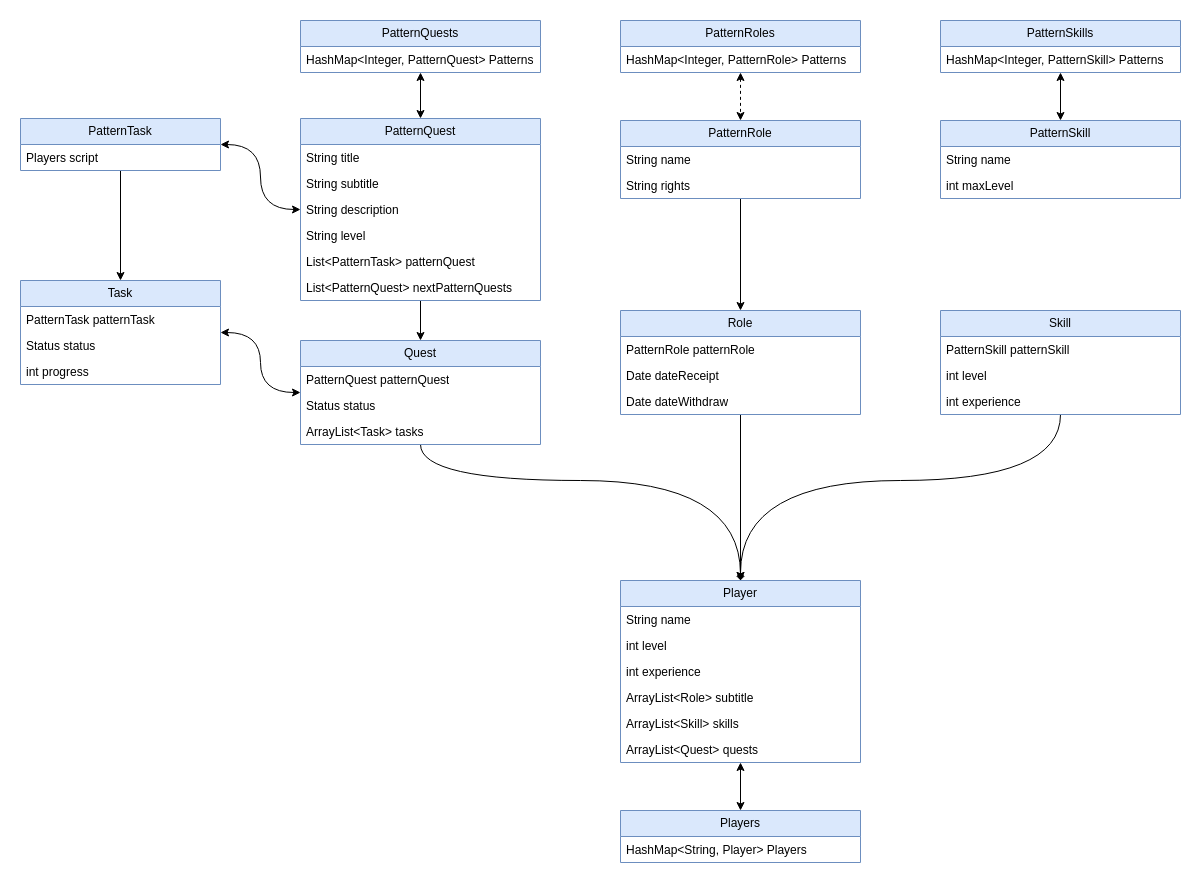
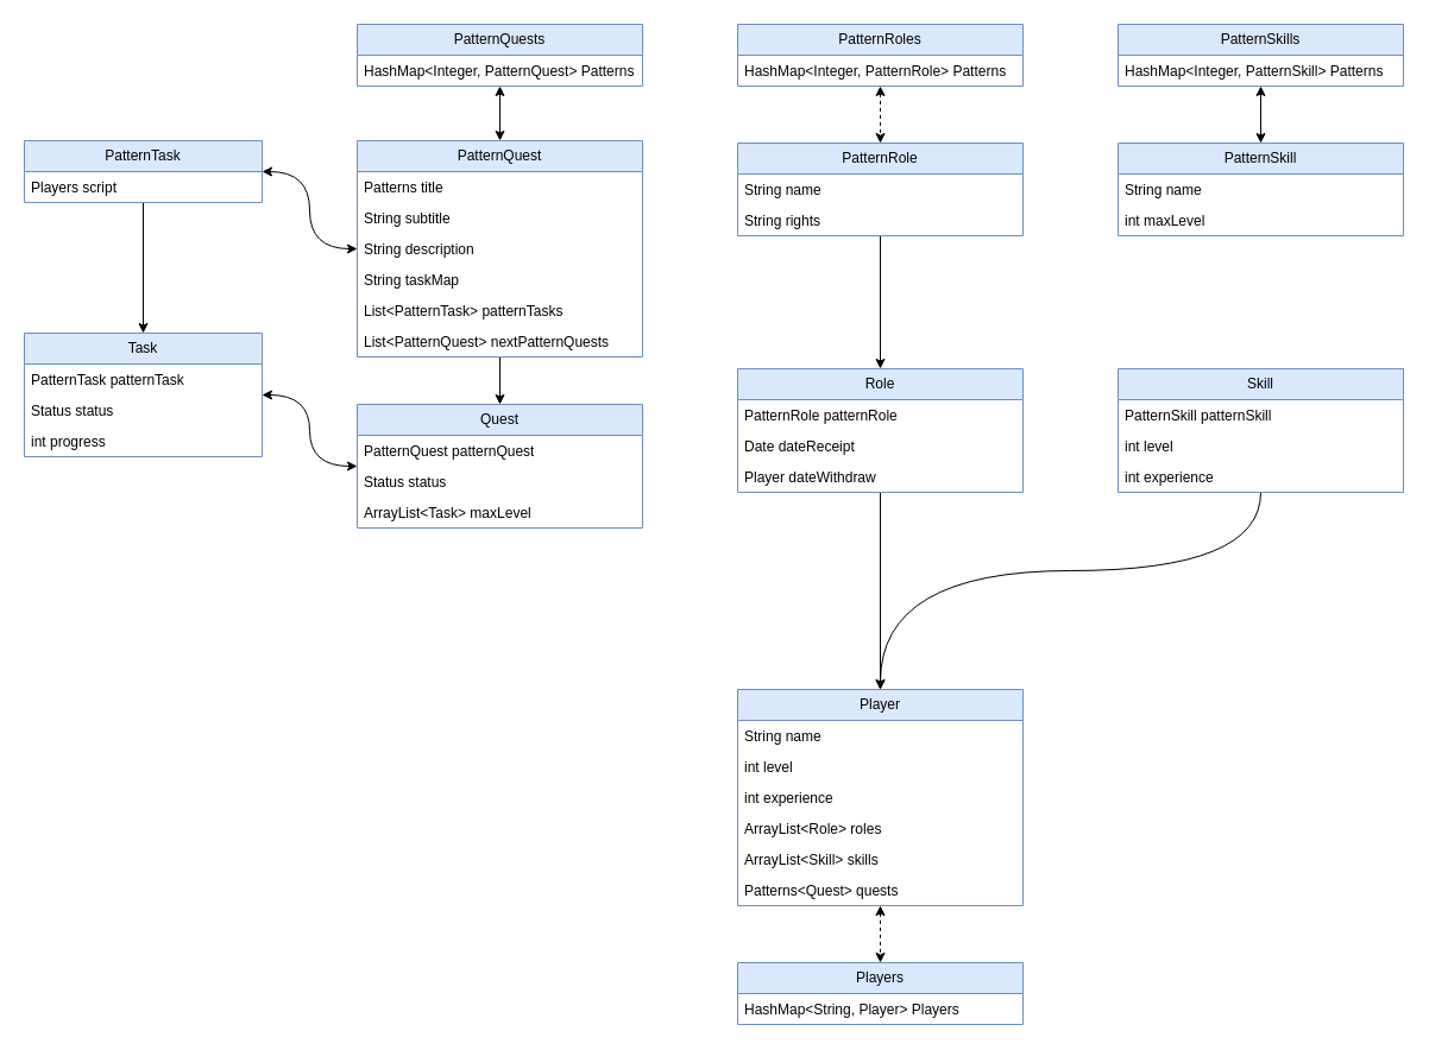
- <mxCell id="40" value="String title" style="text;strokeColor=none;fillColor=none;align=left;verticalAlign=top;spacingLeft=4;spacingRight=4;overflow=hidden;rotatable=0;points=[[0,0.5],[1,0.5]];portConstraint=eastwest;whiteSpace=wrap;html=1;" parent="39" vertex="1"><mxGeometry y="26" width="240" height="26" as="geometry" /></mxCell>
+ <mxCell id="40" value="Patterns title" style="text;strokeColor=none;fillColor=none;align=left;verticalAlign=top;spacingLeft=4;spacingRight=4;overflow=hidden;rotatable=0;points=[[0,0.5],[1,0.5]];portConstraint=eastwest;whiteSpace=wrap;html=1;" parent="39" vertex="1"><mxGeometry y="26" width="240" height="26" as="geometry" /></mxCell>
- <mxCell id="43" value="String level" style="text;strokeColor=none;fillColor=none;align=left;verticalAlign=top;spacingLeft=4;spacingRight=4;overflow=hidden;rotatable=0;points=[[0,0.5],[1,0.5]];portConstraint=eastwest;whiteSpace=wrap;html=1;" parent="39" vertex="1"><mxGeometry y="104" width="240" height="26" as="geometry" /></mxCell>
+ <mxCell id="43" value="String taskMap" style="text;strokeColor=none;fillColor=none;align=left;verticalAlign=top;spacingLeft=4;spacingRight=4;overflow=hidden;rotatable=0;points=[[0,0.5],[1,0.5]];portConstraint=eastwest;whiteSpace=wrap;html=1;" parent="39" vertex="1"><mxGeometry y="104" width="240" height="26" as="geometry" /></mxCell>
- <mxCell id="44" value="List&amp;lt;PatternTask&amp;gt; patternQuest" style="text;strokeColor=none;fillColor=none;align=left;verticalAlign=top;spacingLeft=4;spacingRight=4;overflow=hidden;rotatable=0;points=[[0,0.5],[1,0.5]];portConstraint=eastwest;whiteSpace=wrap;html=1;" parent="39" vertex="1"><mxGeometry y="130" width="240" height="26" as="geometry" /></mxCell>
+ <mxCell id="44" value="List&amp;lt;PatternTask&amp;gt; patternTasks" style="text;strokeColor=none;fillColor=none;align=left;verticalAlign=top;spacingLeft=4;spacingRight=4;overflow=hidden;rotatable=0;points=[[0,0.5],[1,0.5]];portConstraint=eastwest;whiteSpace=wrap;html=1;" parent="39" vertex="1"><mxGeometry y="130" width="240" height="26" as="geometry" /></mxCell>
- <mxCell id="14" value="Date&amp;nbsp;dateWithdraw" style="text;strokeColor=none;fillColor=none;align=left;verticalAlign=top;spacingLeft=4;spacingRight=4;overflow=hidden;rotatable=0;points=[[0,0.5],[1,0.5]];portConstraint=eastwest;whiteSpace=wrap;html=1;" parent="11" vertex="1"><mxGeometry y="78" width="240" height="26" as="geometry" /></mxCell>
+ <mxCell id="14" value="Player&amp;nbsp;dateWithdraw" style="text;strokeColor=none;fillColor=none;align=left;verticalAlign=top;spacingLeft=4;spacingRight=4;overflow=hidden;rotatable=0;points=[[0,0.5],[1,0.5]];portConstraint=eastwest;whiteSpace=wrap;html=1;" parent="11" vertex="1"><mxGeometry y="78" width="240" height="26" as="geometry" /></mxCell>
- <mxCell id="19" value="ArrayList&amp;lt;Task&amp;gt; tasks" style="text;strokeColor=none;fillColor=none;align=left;verticalAlign=top;spacingLeft=4;spacingRight=4;overflow=hidden;rotatable=0;points=[[0,0.5],[1,0.5]];portConstraint=eastwest;whiteSpace=wrap;html=1;" parent="16" vertex="1"><mxGeometry y="78" width="240" height="26" as="geometry" /></mxCell>
+ <mxCell id="19" value="ArrayList&amp;lt;Task&amp;gt; maxLevel" style="text;strokeColor=none;fillColor=none;align=left;verticalAlign=top;spacingLeft=4;spacingRight=4;overflow=hidden;rotatable=0;points=[[0,0.5],[1,0.5]];portConstraint=eastwest;whiteSpace=wrap;html=1;" parent="16" vertex="1"><mxGeometry y="78" width="240" height="26" as="geometry" /></mxCell>
- <mxCell id="15" style="edgeStyle=orthogonalEdgeStyle;orthogonalLoop=1;jettySize=auto;html=1;curved=1;" edge="1" parent="1" source="16" target="3"><mxGeometry relative="1" as="geometry"><Array as="points"><mxPoint x="420" y="480" /><mxPoint x="740" y="480" /></Array></mxGeometry></mxCell>
- <mxCell id="25" style="edgeStyle=orthogonalEdgeStyle;orthogonalLoop=1;jettySize=auto;html=1;curved=1;endArrow=diamond;" edge="1" parent="1" source="26" target="3"><mxGeometry relative="1" as="geometry"><Array as="points"><mxPoint x="1060" y="480" /><mxPoint x="740" y="480" /></Array></mxGeometry></mxCell>
+ <mxCell id="25" style="edgeStyle=orthogonalEdgeStyle;orthogonalLoop=1;jettySize=auto;html=1;curved=1;" edge="1" parent="1" source="26" target="3"><mxGeometry relative="1" as="geometry"><Array as="points"><mxPoint x="1060" y="480" /><mxPoint x="740" y="480" /></Array></mxGeometry></mxCell>
- <mxCell id="7" value="ArrayList&amp;lt;Role&amp;gt; subtitle" style="text;strokeColor=none;fillColor=none;align=left;verticalAlign=top;spacingLeft=4;spacingRight=4;overflow=hidden;rotatable=0;points=[[0,0.5],[1,0.5]];portConstraint=eastwest;whiteSpace=wrap;html=1;" parent="3" vertex="1"><mxGeometry y="104" width="240" height="26" as="geometry" /></mxCell>
+ <mxCell id="7" value="ArrayList&amp;lt;Role&amp;gt; roles" style="text;strokeColor=none;fillColor=none;align=left;verticalAlign=top;spacingLeft=4;spacingRight=4;overflow=hidden;rotatable=0;points=[[0,0.5],[1,0.5]];portConstraint=eastwest;whiteSpace=wrap;html=1;" parent="3" vertex="1"><mxGeometry y="104" width="240" height="26" as="geometry" /></mxCell>
- <mxCell id="9" value="ArrayList&amp;lt;Quest&amp;gt; quests" style="text;strokeColor=none;fillColor=none;align=left;verticalAlign=top;spacingLeft=4;spacingRight=4;overflow=hidden;rotatable=0;points=[[0,0.5],[1,0.5]];portConstraint=eastwest;whiteSpace=wrap;html=1;" parent="3" vertex="1"><mxGeometry y="156" width="240" height="26" as="geometry" /></mxCell>
+ <mxCell id="9" value="Patterns&amp;lt;Quest&amp;gt; quests" style="text;strokeColor=none;fillColor=none;align=left;verticalAlign=top;spacingLeft=4;spacingRight=4;overflow=hidden;rotatable=0;points=[[0,0.5],[1,0.5]];portConstraint=eastwest;whiteSpace=wrap;html=1;" parent="3" vertex="1"><mxGeometry y="156" width="240" height="26" as="geometry" /></mxCell>
- <mxCell id="2" style="edgeStyle=orthogonalEdgeStyle;rounded=0;orthogonalLoop=1;jettySize=auto;html=1;startArrow=classic;startFill=1;" edge="1" parent="1" source="3" target="58"><mxGeometry relative="1" as="geometry" /></mxCell>
+ <mxCell id="2" style="edgeStyle=orthogonalEdgeStyle;rounded=0;orthogonalLoop=1;jettySize=auto;html=1;startArrow=classic;startFill=1;dashed=1;" edge="1" parent="1" source="3" target="58"><mxGeometry relative="1" as="geometry" /></mxCell>
